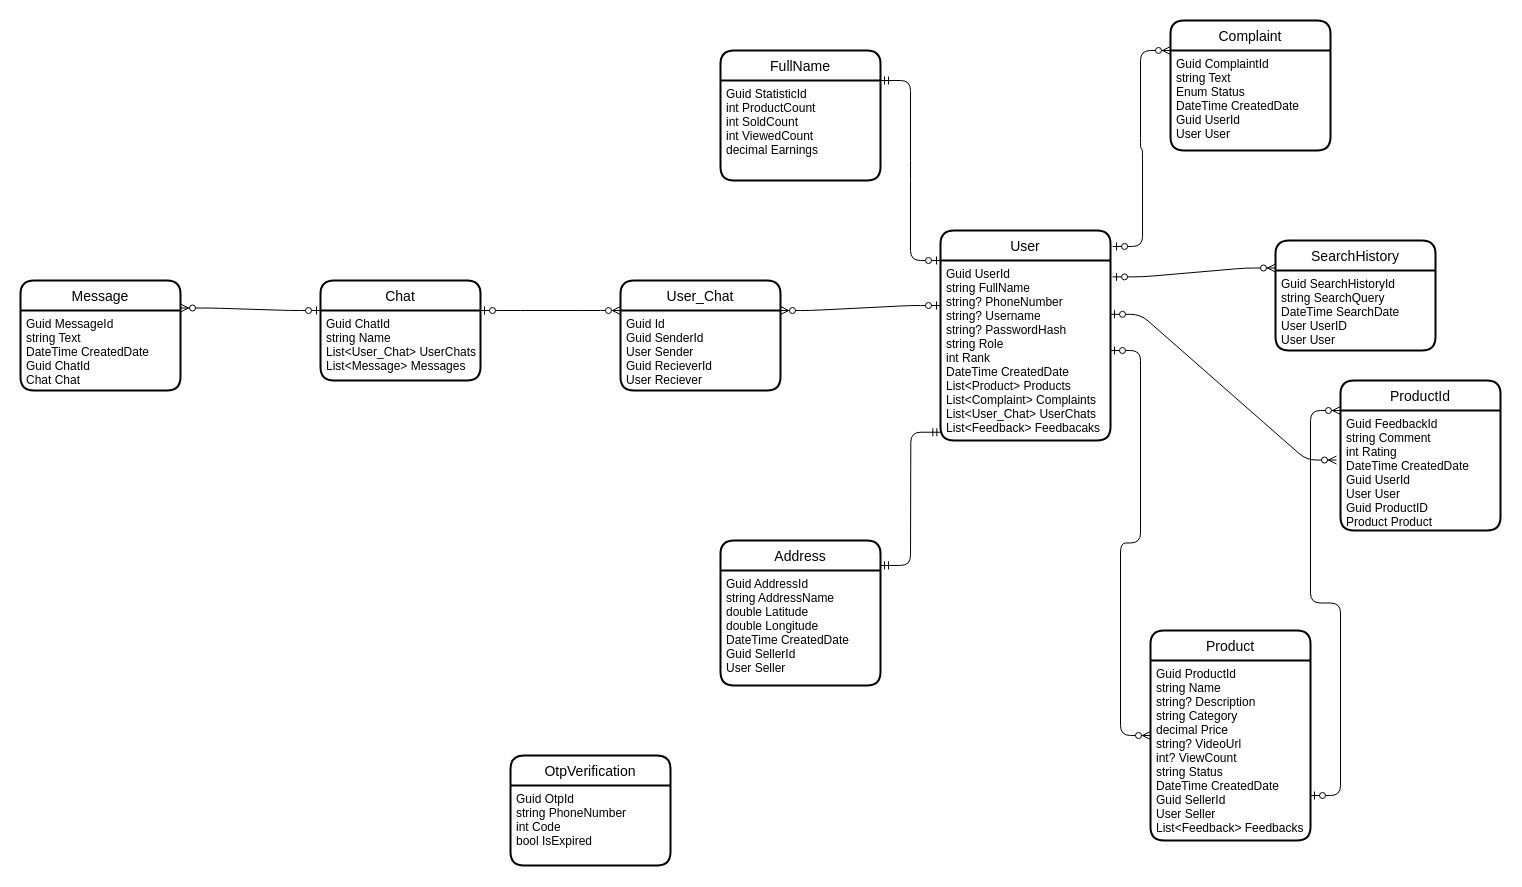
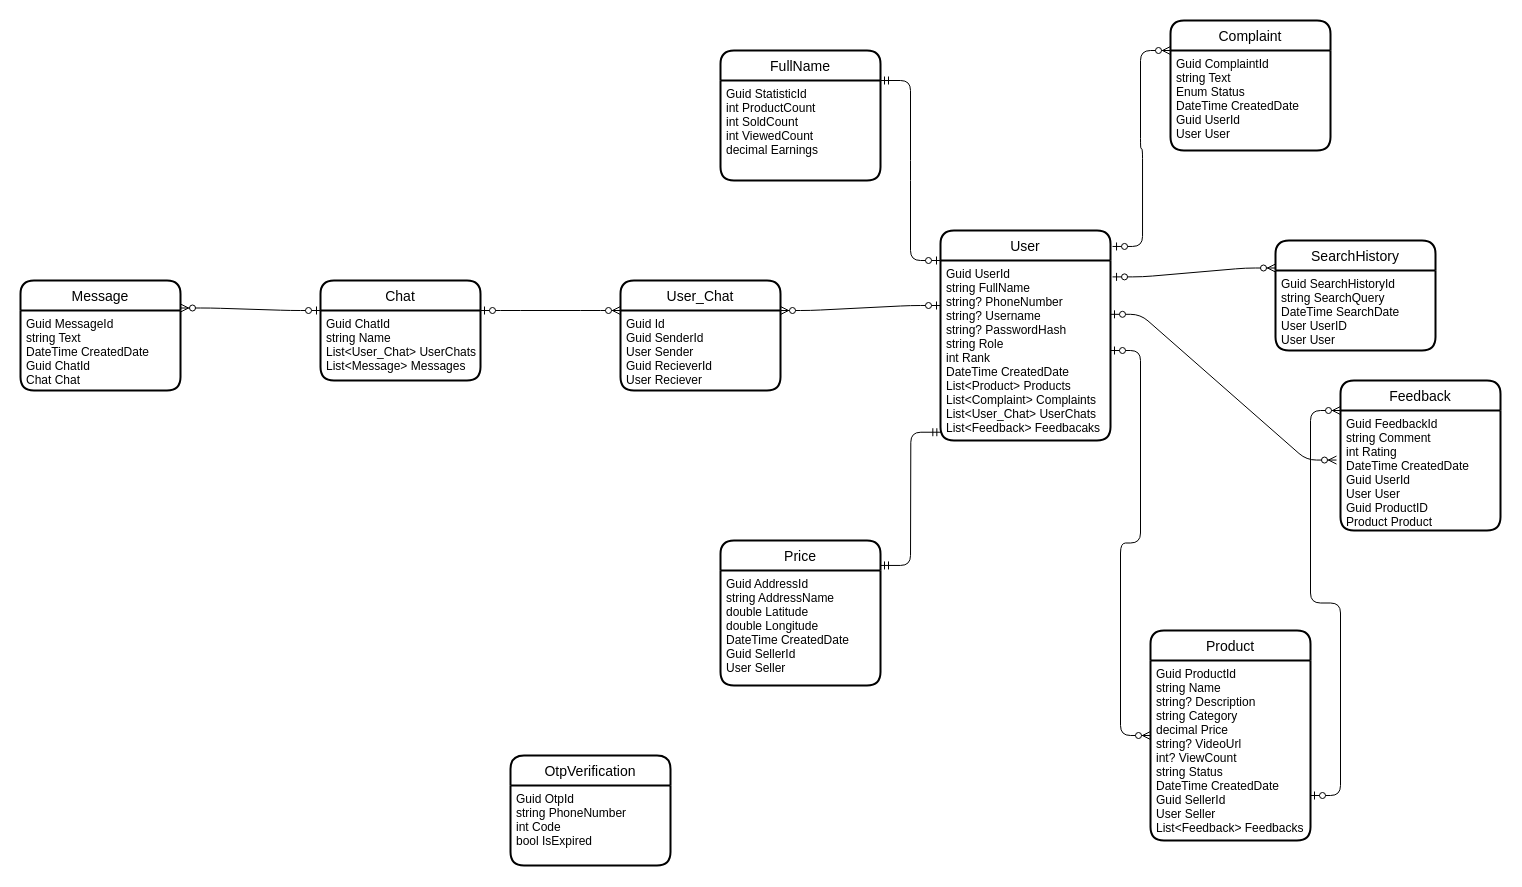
- <mxCell id="10" value="ProductId" style="swimlane;childLayout=stackLayout;horizontal=1;startSize=30;horizontalStack=0;rounded=1;fontSize=14;fontStyle=0;strokeWidth=2;resizeParent=0;resizeLast=1;shadow=0;dashed=0;align=center;" parent="1" vertex="1"><mxGeometry x="1340" y="380" width="160" height="150" as="geometry" /></mxCell>
+ <mxCell id="10" value="Feedback" style="swimlane;childLayout=stackLayout;horizontal=1;startSize=30;horizontalStack=0;rounded=1;fontSize=14;fontStyle=0;strokeWidth=2;resizeParent=0;resizeLast=1;shadow=0;dashed=0;align=center;" parent="1" vertex="1"><mxGeometry x="1340" y="380" width="160" height="150" as="geometry" /></mxCell>
- <mxCell id="6" value="Address" style="swimlane;childLayout=stackLayout;horizontal=1;startSize=30;horizontalStack=0;rounded=1;fontSize=14;fontStyle=0;strokeWidth=2;resizeParent=0;resizeLast=1;shadow=0;dashed=0;align=center;" parent="1" vertex="1"><mxGeometry x="720" y="540" width="160" height="145" as="geometry" /></mxCell>
+ <mxCell id="6" value="Price" style="swimlane;childLayout=stackLayout;horizontal=1;startSize=30;horizontalStack=0;rounded=1;fontSize=14;fontStyle=0;strokeWidth=2;resizeParent=0;resizeLast=1;shadow=0;dashed=0;align=center;" parent="1" vertex="1"><mxGeometry x="720" y="540" width="160" height="145" as="geometry" /></mxCell>
